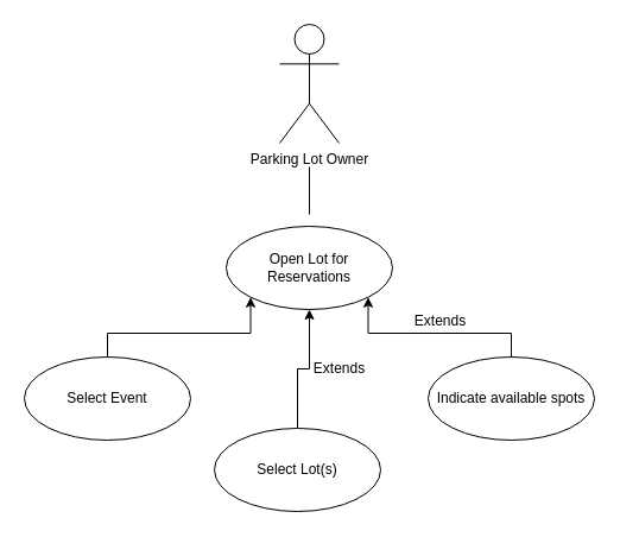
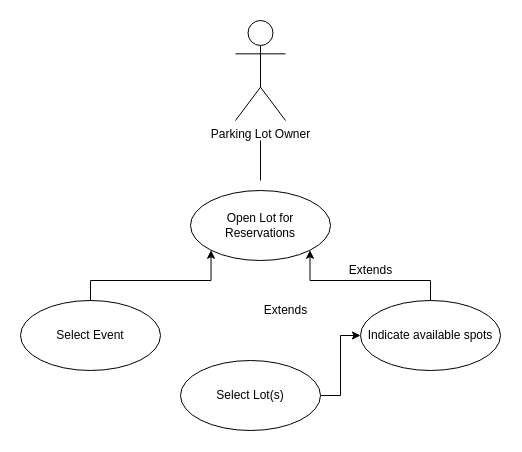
- <mxCell id="7" value="" style="edgeStyle=orthogonalEdgeStyle;rounded=0;orthogonalLoop=1;jettySize=auto;html=1;" edge="1" parent="1" source="8" target="3"><mxGeometry relative="1" as="geometry" /></mxCell>
+ <mxCell id="7" value="" style="edgeStyle=orthogonalEdgeStyle;rounded=0;orthogonalLoop=1;jettySize=auto;html=1;" edge="1" parent="1" source="8" target="10"><mxGeometry relative="1" as="geometry" /></mxCell>
